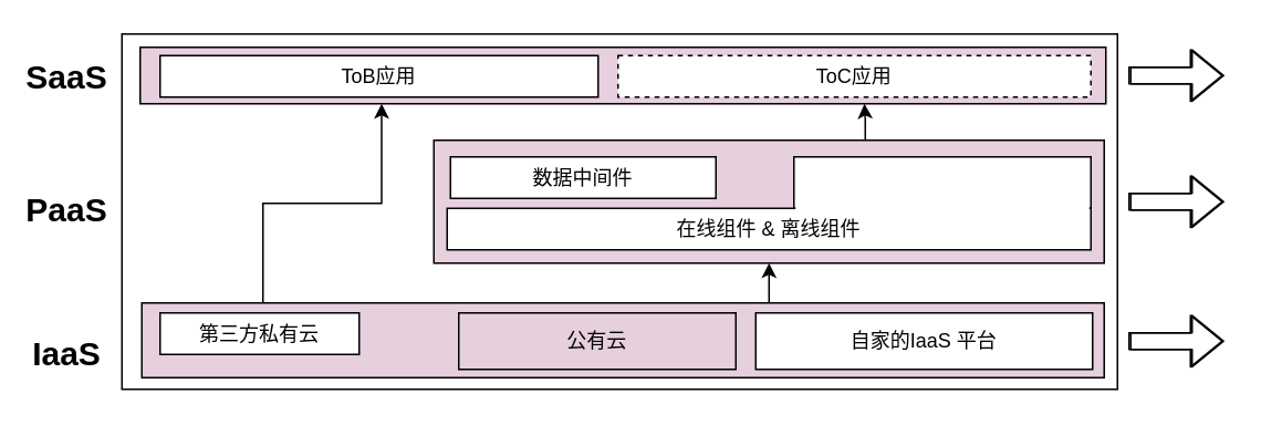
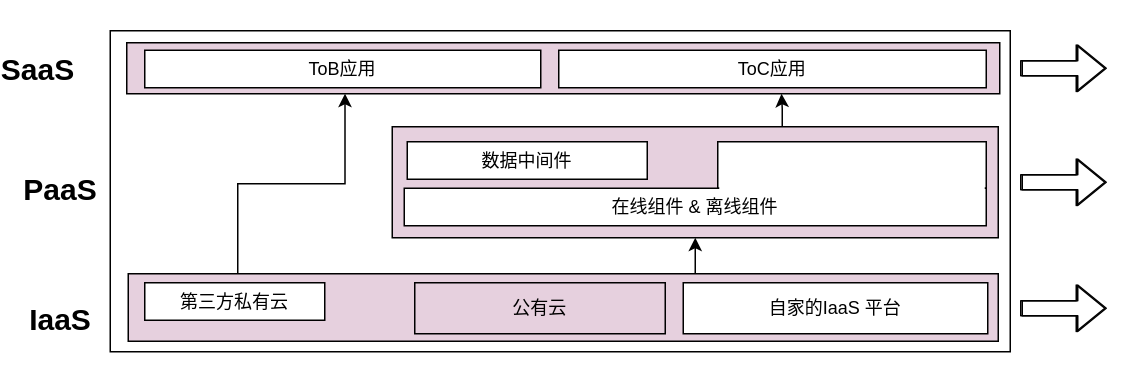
- <mxCell id="17" value="&lt;b&gt;&lt;font style=&quot;font-size: 20px&quot;&gt;SaaS&lt;/font&gt;&lt;/b&gt;" style="text;html=1;strokeColor=none;fillColor=none;align=center;verticalAlign=middle;whiteSpace=wrap;rounded=0;" vertex="1" parent="1"><mxGeometry x="20" y="35" width="40" height="20" as="geometry" /></mxCell>
+ <mxCell id="17" value="&lt;b&gt;&lt;font style=&quot;font-size: 20px&quot;&gt;SaaS&lt;/font&gt;&lt;/b&gt;" style="text;html=1;strokeColor=none;fillColor=none;align=center;verticalAlign=middle;whiteSpace=wrap;rounded=0;" vertex="1" parent="1"><mxGeometry x="5" y="35" width="40" height="20" as="geometry" /></mxCell>
- <mxCell id="16" value="ToC应用" style="rounded=0;whiteSpace=wrap;html=1;dashed=1;" vertex="1" parent="1"><mxGeometry x="372" y="33" width="285" height="25" as="geometry" /></mxCell>
+ <mxCell id="16" value="ToC应用" style="rounded=0;whiteSpace=wrap;html=1;" vertex="1" parent="1"><mxGeometry x="372" y="33" width="285" height="25" as="geometry" /></mxCell>
